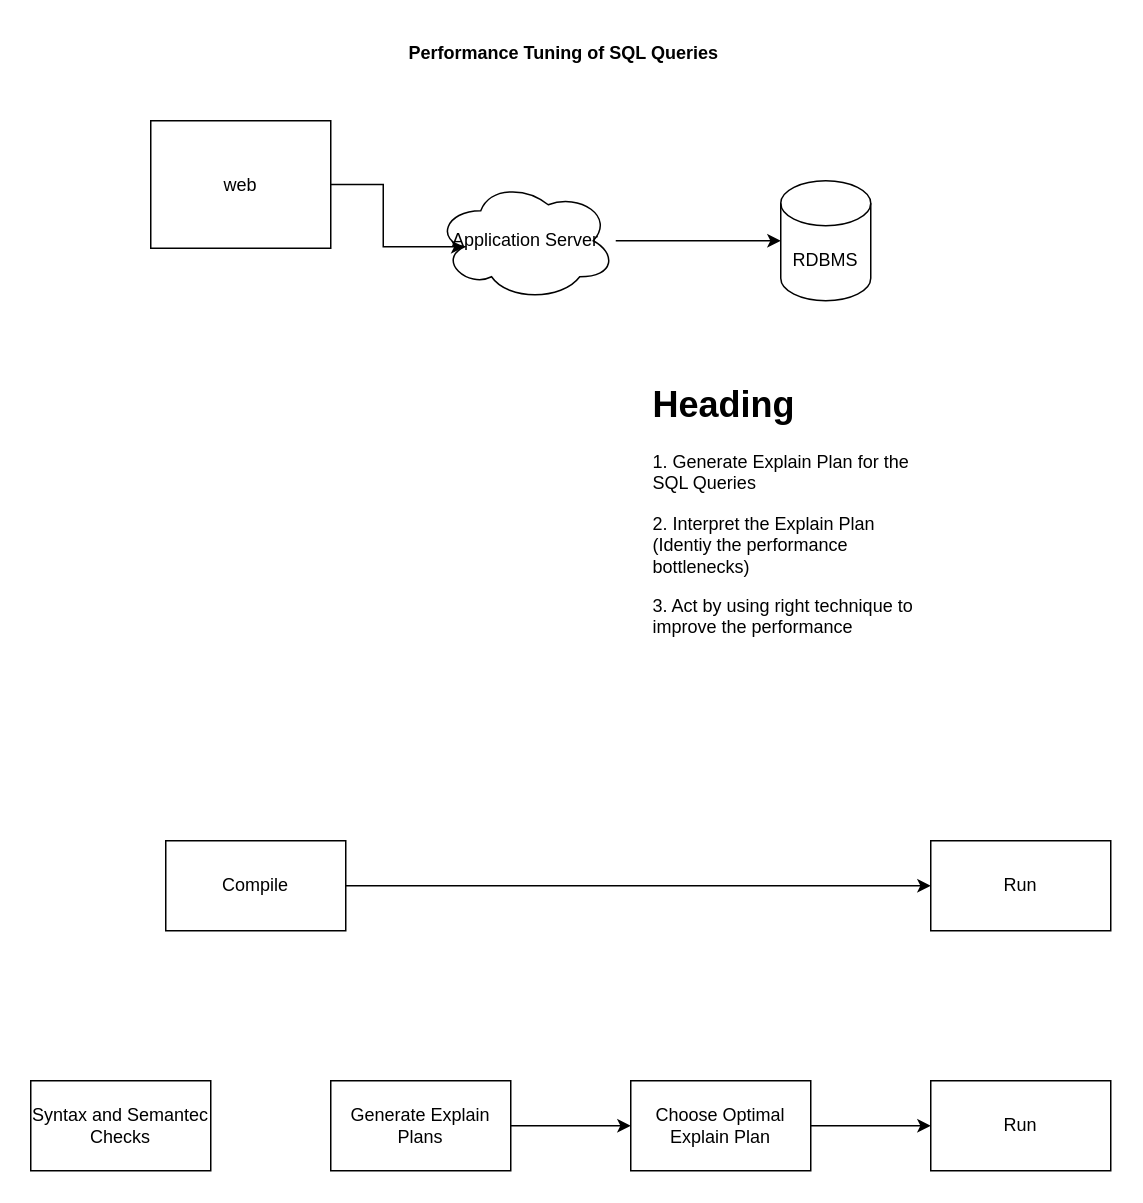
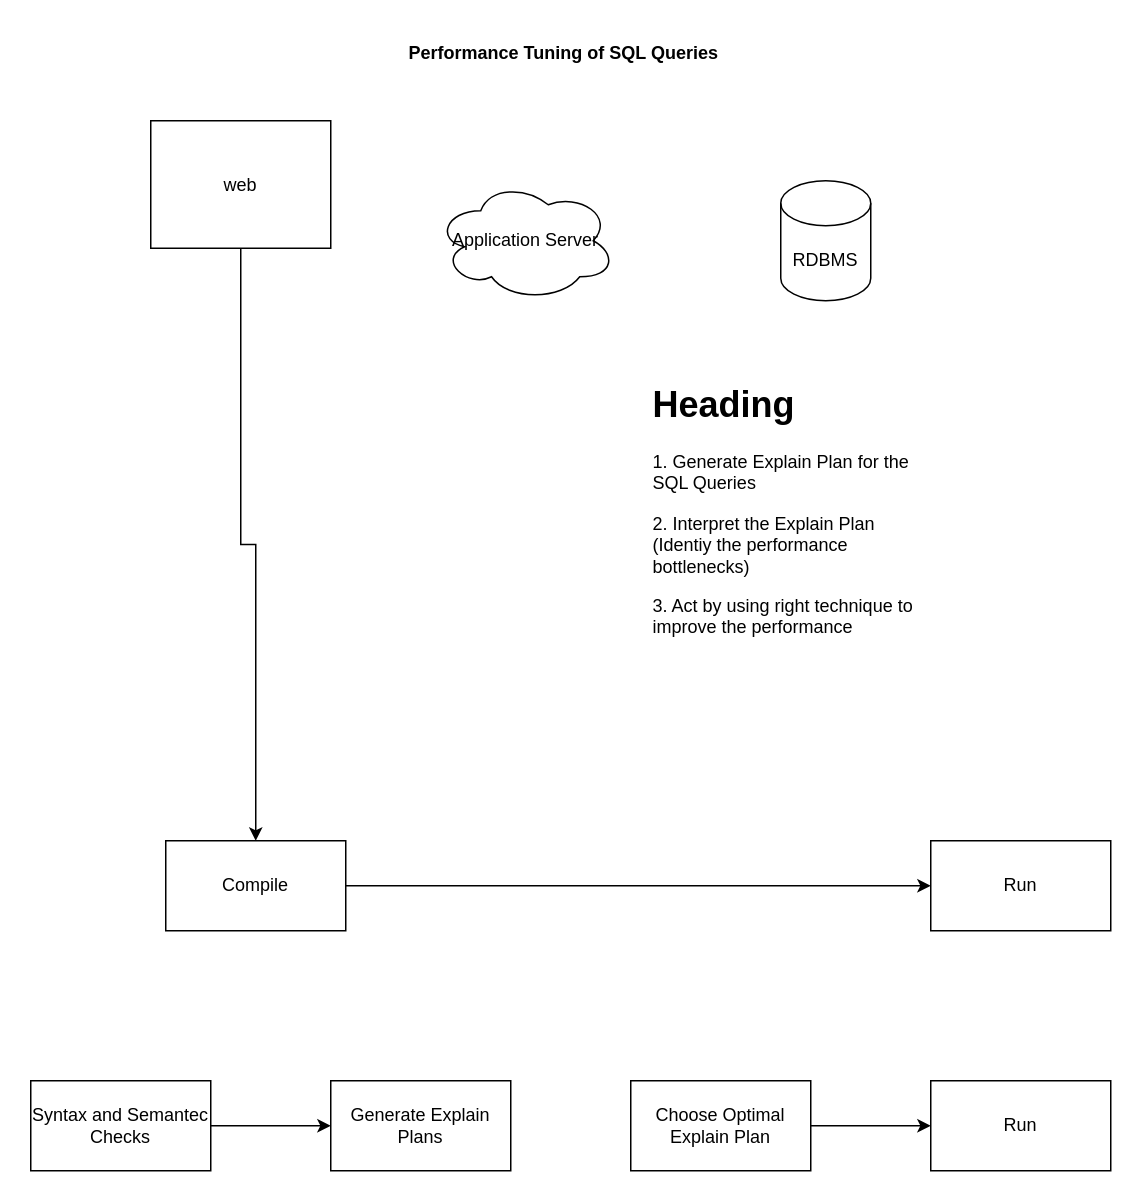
- <mxCell id="3" style="edgeStyle=orthogonalEdgeStyle;rounded=0;orthogonalLoop=1;jettySize=auto;html=1;entryX=0.16;entryY=0.55;entryDx=0;entryDy=0;entryPerimeter=0;" edge="1" parent="1" source="4" target="6"><mxGeometry relative="1" as="geometry" /></mxCell>
+ <mxCell id="3" style="edgeStyle=orthogonalEdgeStyle;rounded=0;orthogonalLoop=1;jettySize=auto;html=1;" edge="1" parent="1" source="4" target="10"><mxGeometry relative="1" as="geometry" /></mxCell>
- <mxCell id="5" style="edgeStyle=orthogonalEdgeStyle;rounded=0;orthogonalLoop=1;jettySize=auto;html=1;entryX=0;entryY=0.5;entryDx=0;entryDy=0;entryPerimeter=0;" edge="1" parent="1" source="6" target="7"><mxGeometry relative="1" as="geometry" /></mxCell>
+ <mxCell id="12" value="" style="edgeStyle=orthogonalEdgeStyle;rounded=0;orthogonalLoop=1;jettySize=auto;html=1;" edge="1" parent="1" source="13" target="15"><mxGeometry relative="1" as="geometry" /></mxCell>
- <mxCell id="14" value="" style="edgeStyle=orthogonalEdgeStyle;rounded=0;orthogonalLoop=1;jettySize=auto;html=1;" edge="1" parent="1" source="15" target="17"><mxGeometry relative="1" as="geometry" /></mxCell>
